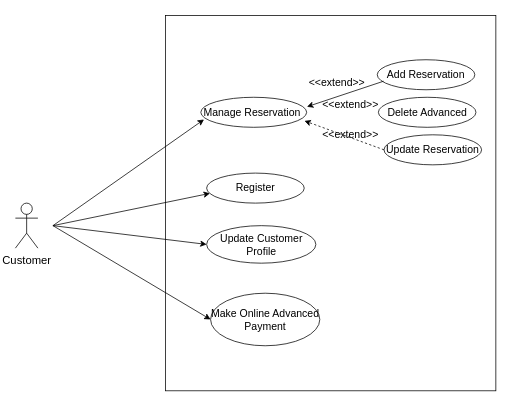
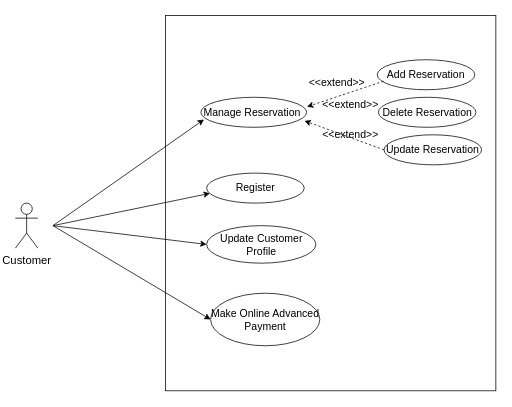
- <mxCell id="7" value="" style="endArrow=classic;html=1;fontSize=16;dashed=0;exitX=0.065;exitY=0.715;exitDx=0;exitDy=0;entryX=1.003;entryY=0.315;entryDx=0;entryDy=0;entryPerimeter=0;exitPerimeter=0;" parent="1" source="4" target="3" edge="1"><mxGeometry width="50" height="50" relative="1" as="geometry"><mxPoint x="423.5" y="59" as="sourcePoint" /><mxPoint x="359.949" y="-150.4" as="targetPoint" /></mxGeometry></mxCell>
+ <mxCell id="7" value="" style="endArrow=classic;html=1;fontSize=16;dashed=1;exitX=0.065;exitY=0.715;exitDx=0;exitDy=0;entryX=1.003;entryY=0.315;entryDx=0;entryDy=0;entryPerimeter=0;exitPerimeter=0;" parent="1" source="4" target="3" edge="1"><mxGeometry width="50" height="50" relative="1" as="geometry"><mxPoint x="423.5" y="59" as="sourcePoint" /><mxPoint x="359.949" y="-150.4" as="targetPoint" /></mxGeometry></mxCell>
- <mxCell id="5" value="Delete Advanced" style="ellipse;whiteSpace=wrap;html=1;fontSize=14;" parent="1" vertex="1"><mxGeometry x="503.5" y="129" width="130" height="40" as="geometry" /></mxCell>
+ <mxCell id="5" value="Delete Reservation" style="ellipse;whiteSpace=wrap;html=1;fontSize=14;" parent="1" vertex="1"><mxGeometry x="503.5" y="129" width="130" height="40" as="geometry" /></mxCell>
